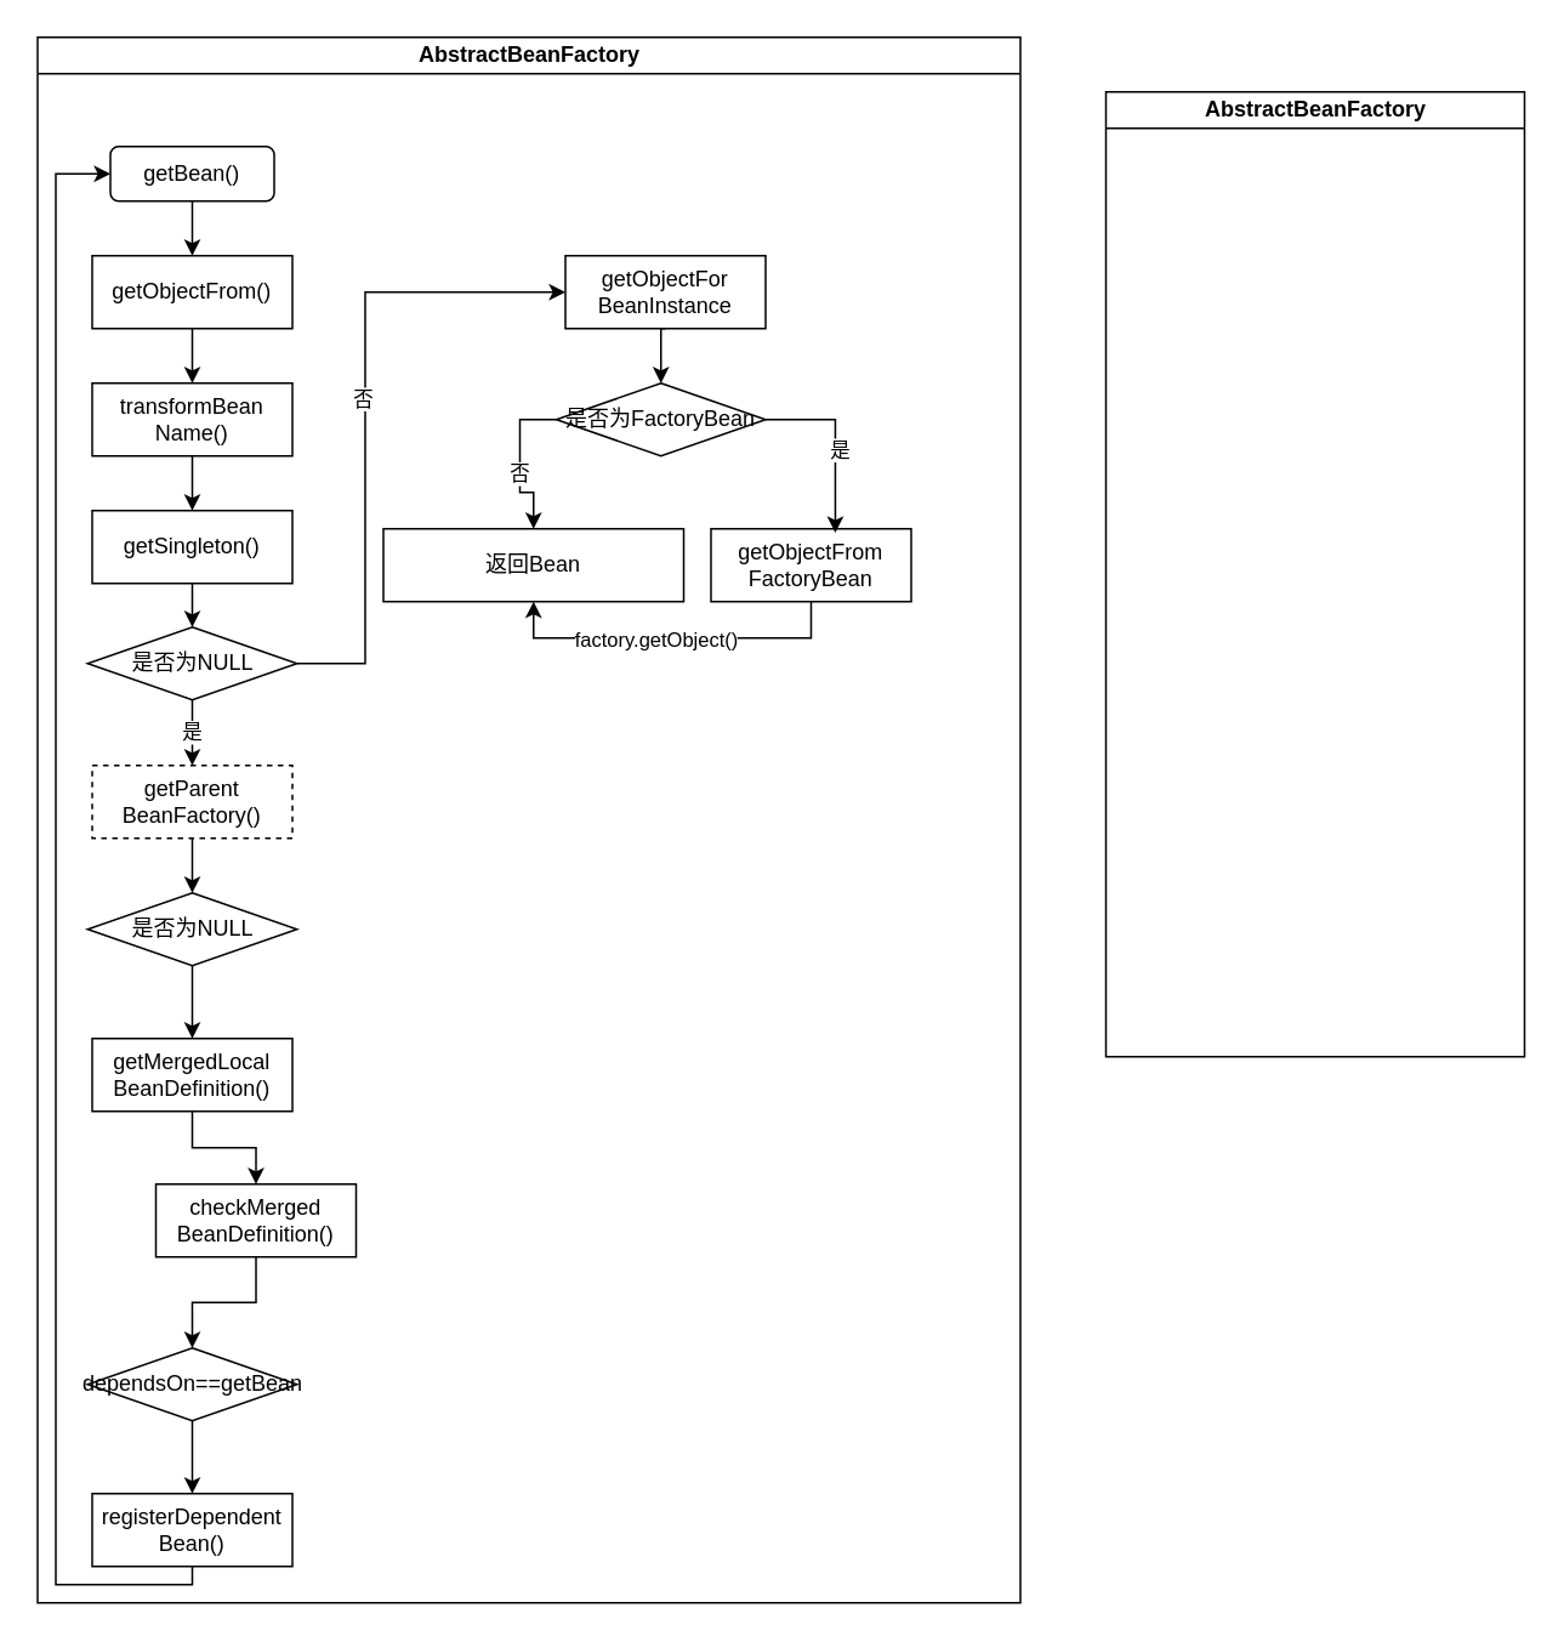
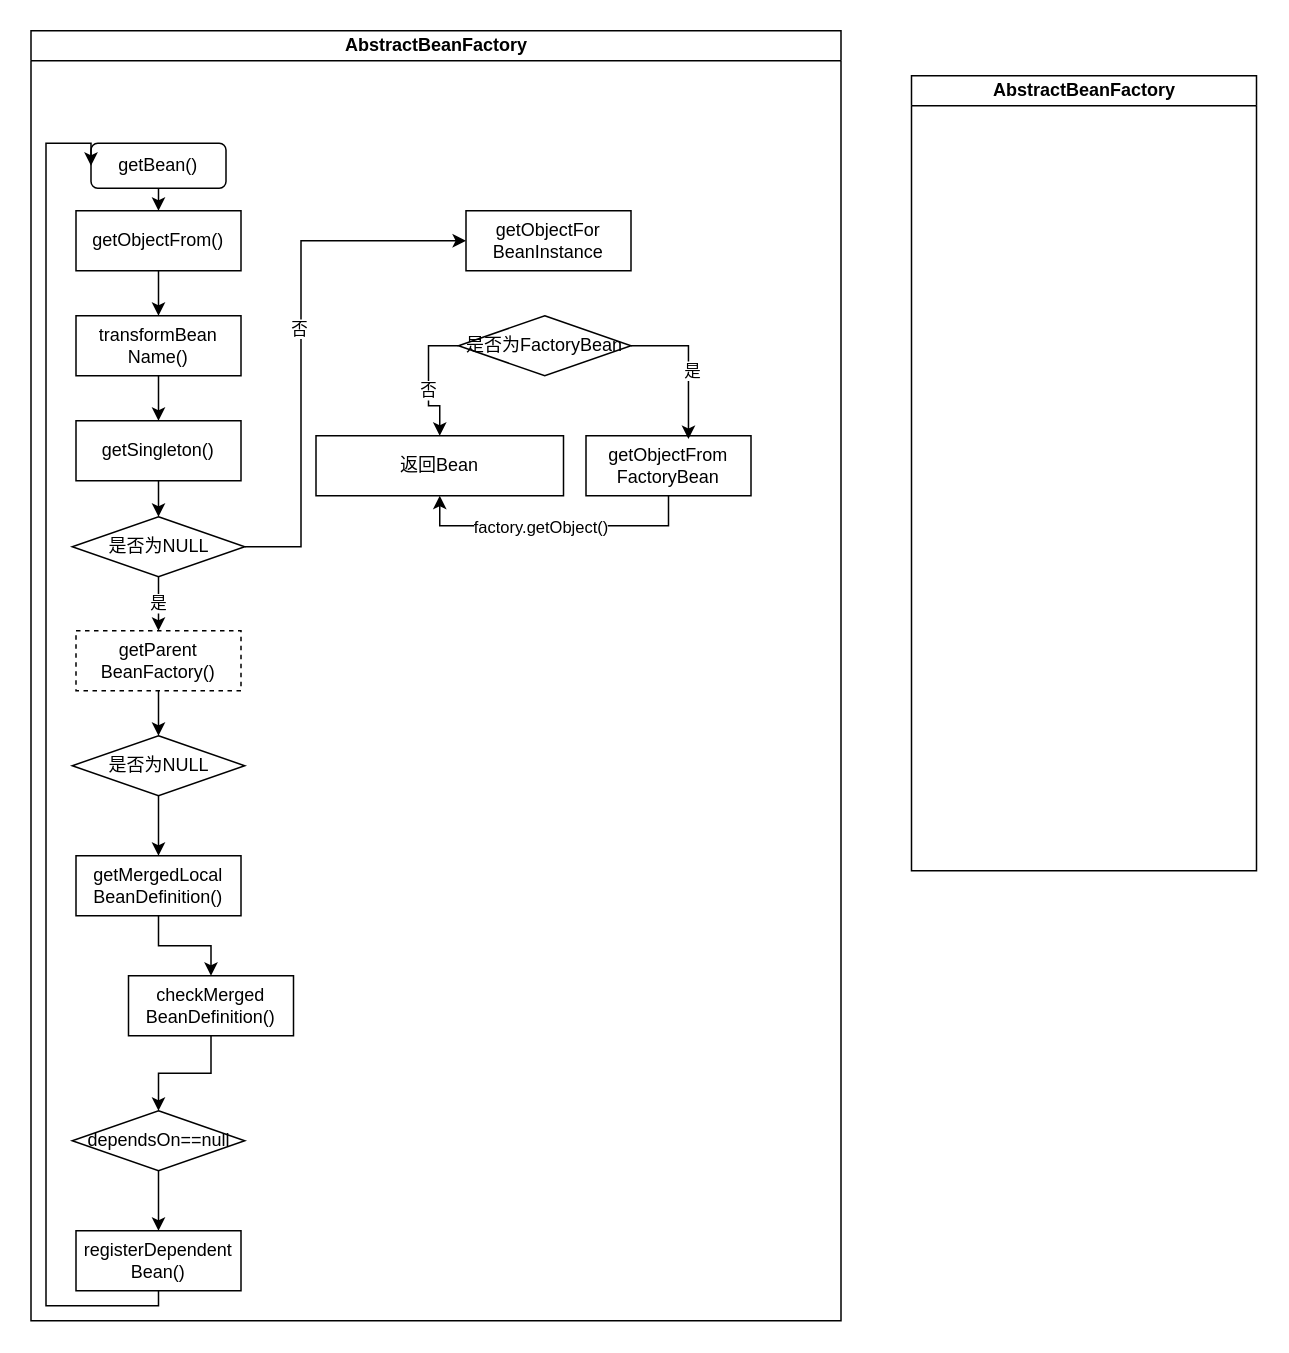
- <mxCell id="4" value="getBean()" style="rounded=1;whiteSpace=wrap;html=1;" vertex="1" parent="2"><mxGeometry x="40" y="60" width="90" height="30" as="geometry" /></mxCell>
+ <mxCell id="4" value="getBean()" style="rounded=1;whiteSpace=wrap;html=1;" vertex="1" parent="2"><mxGeometry x="40" y="75" width="90" height="30" as="geometry" /></mxCell>
- <mxCell id="15" style="edgeStyle=orthogonalEdgeStyle;rounded=0;orthogonalLoop=1;jettySize=auto;html=1;exitX=0.5;exitY=1;exitDx=0;exitDy=0;entryX=0.5;entryY=0;entryDx=0;entryDy=0;" edge="1" parent="2" source="16" target="19"><mxGeometry relative="1" as="geometry" /></mxCell>
- <mxCell id="31" value="dependsOn==getBean" style="rhombus;whiteSpace=wrap;html=1;" vertex="1" parent="2"><mxGeometry x="27.5" y="720" width="115" height="40" as="geometry" /></mxCell>
+ <mxCell id="31" value="dependsOn==null" style="rhombus;whiteSpace=wrap;html=1;" vertex="1" parent="2"><mxGeometry x="27.5" y="720" width="115" height="40" as="geometry" /></mxCell>
